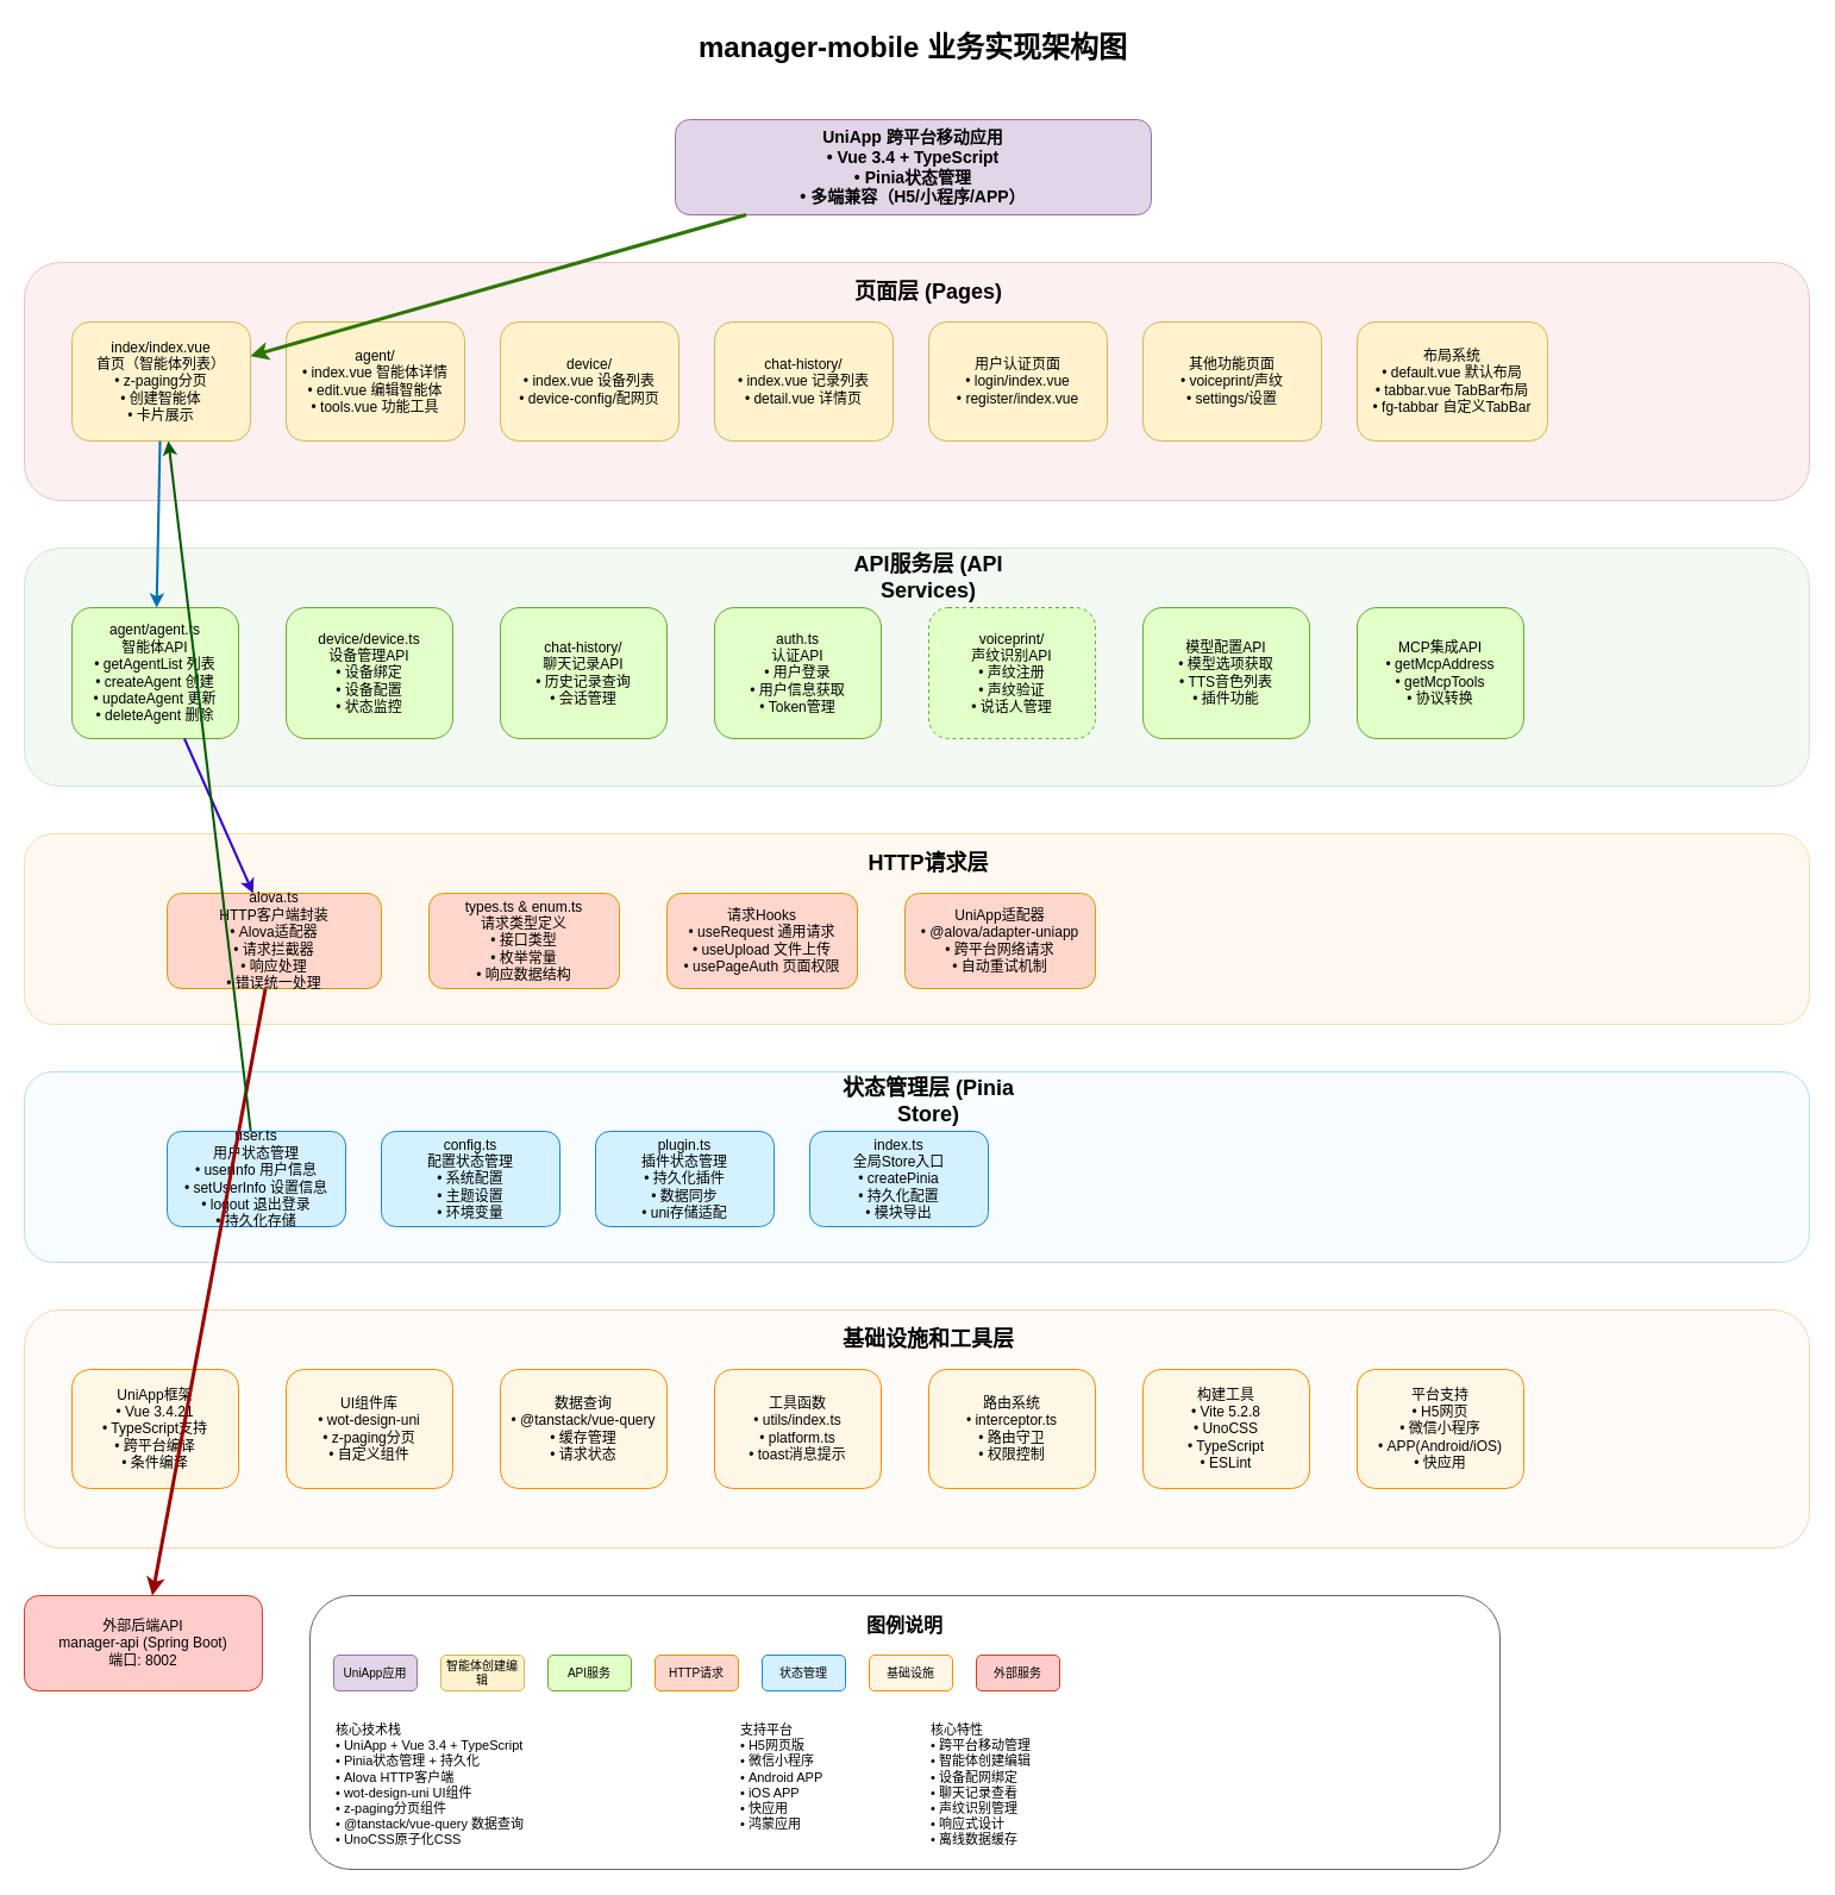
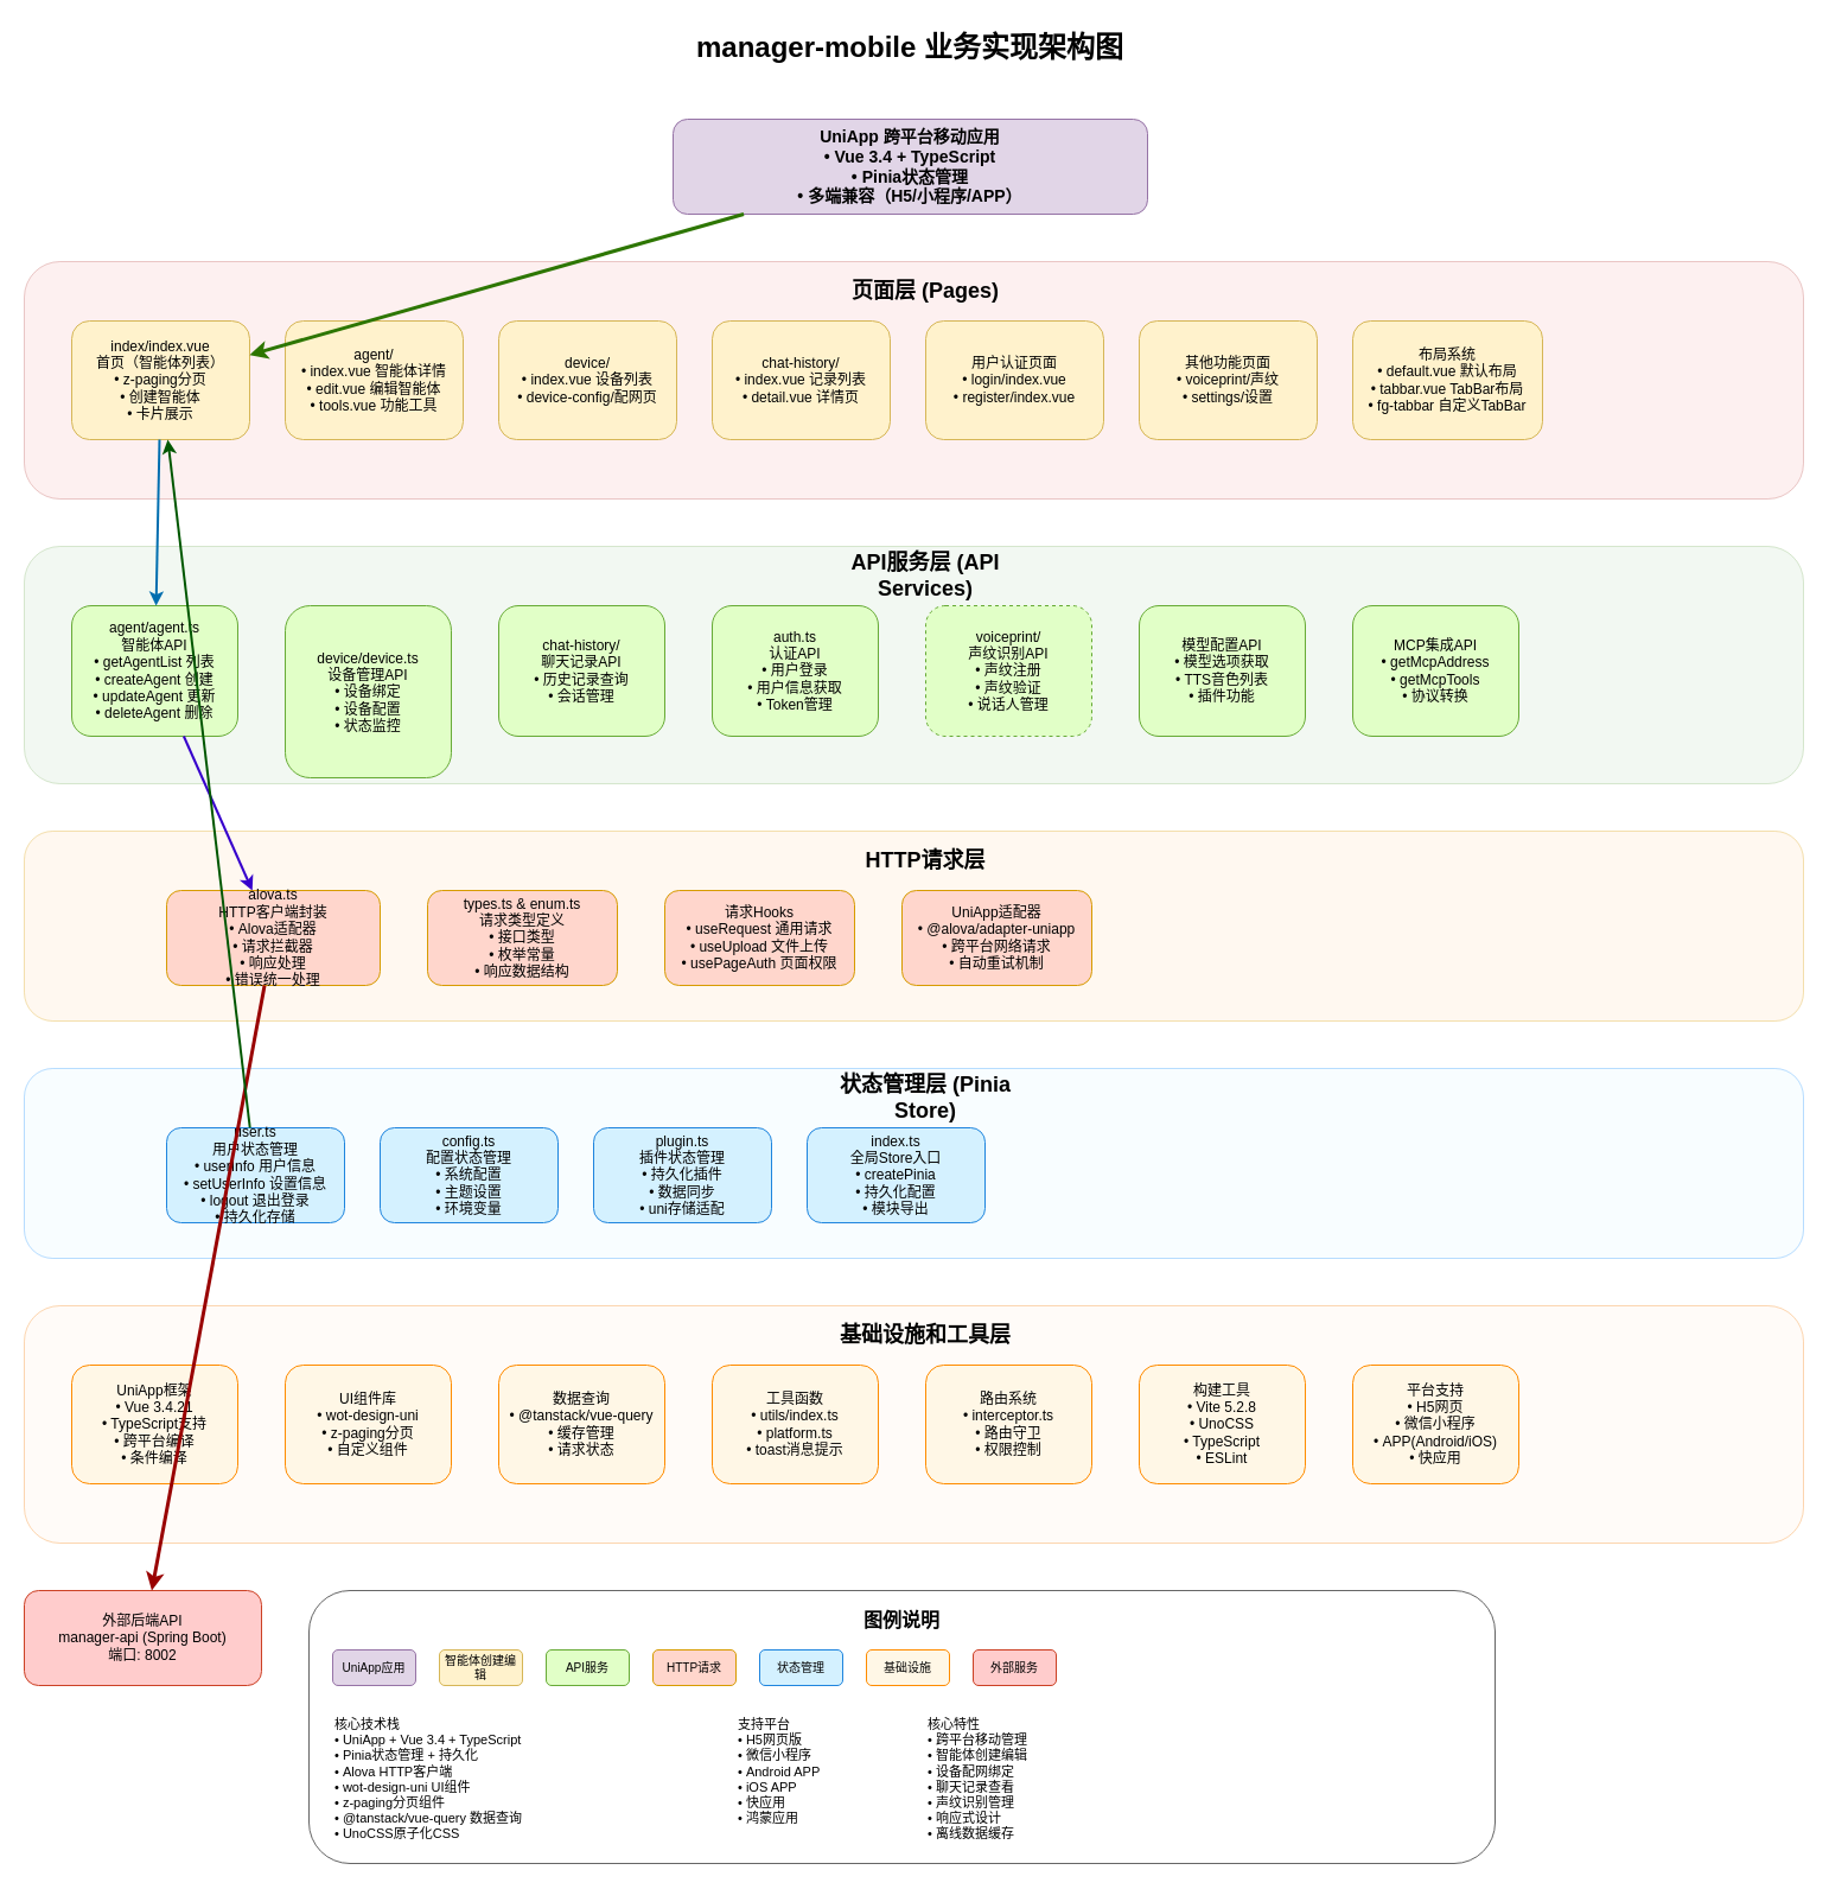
- <mxCell id="16" value="device/device.ts&#10;设备管理API&#10;• 设备绑定&#10;• 设备配置&#10;• 状态监控" style="rounded=1;whiteSpace=wrap;html=1;fillColor=#e1ffc7;strokeColor=#67ab36;" parent="1" vertex="1"><mxGeometry x="240" y="510" width="140" height="110" as="geometry" /></mxCell>
+ <mxCell id="16" value="device/device.ts&#10;设备管理API&#10;• 设备绑定&#10;• 设备配置&#10;• 状态监控" style="rounded=1;whiteSpace=wrap;html=1;fillColor=#e1ffc7;strokeColor=#67ab36;" parent="1" vertex="1"><mxGeometry x="240" y="510" width="140" height="145" as="geometry" /></mxCell>
